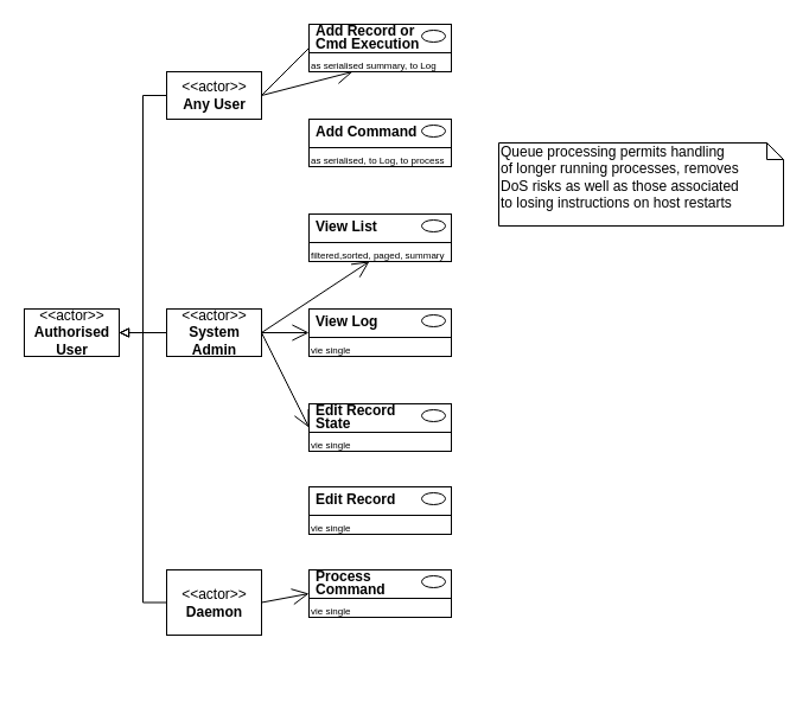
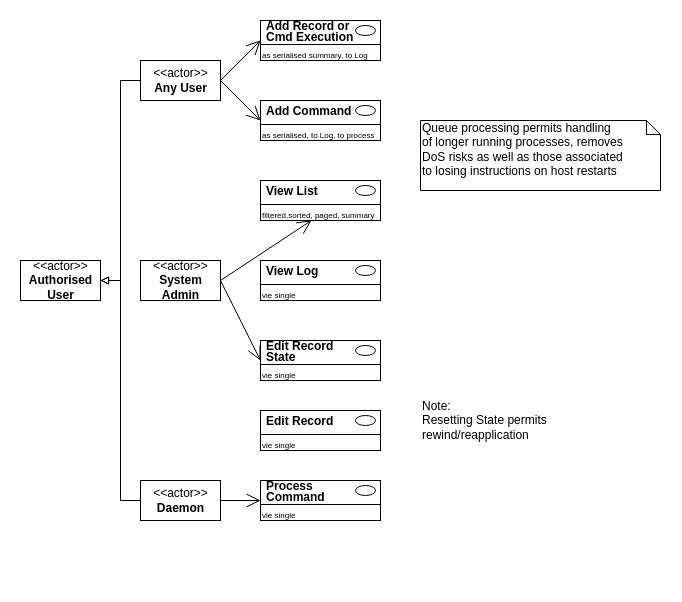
- <mxCell id="36" value="" style="endArrow=none;endFill=1;endSize=12;html=1;strokeColor=#000000;fontSize=12;entryX=0;entryY=1;entryDx=0;entryDy=0;exitX=1;exitY=0.5;exitDx=0;exitDy=0;" edge="1" parent="1" source="5" target="8"><mxGeometry width="160" relative="1" as="geometry"><mxPoint x="230" y="50" as="sourcePoint" /><mxPoint x="270" y="130" as="targetPoint" /></mxGeometry></mxCell>
+ <mxCell id="36" value="" style="endArrow=open;endFill=1;endSize=12;html=1;strokeColor=#000000;fontSize=12;entryX=0;entryY=1;entryDx=0;entryDy=0;exitX=1;exitY=0.5;exitDx=0;exitDy=0;" edge="1" parent="1" source="5" target="8"><mxGeometry width="160" relative="1" as="geometry"><mxPoint x="230" y="50" as="sourcePoint" /><mxPoint x="270" y="130" as="targetPoint" /></mxGeometry></mxCell>
- <mxCell id="2" value="" style="endArrow=open;endFill=1;endSize=12;html=1;strokeColor=#000000;fontSize=12;exitX=1;exitY=0.5;exitDx=0;exitDy=0;" parent="1" target="11" edge="1" source="5"><mxGeometry width="160" relative="1" as="geometry"><mxPoint x="60" y="320" as="sourcePoint" /><mxPoint x="150" y="330" as="targetPoint" /></mxGeometry></mxCell>
+ <mxCell id="2" value="" style="endArrow=open;endFill=1;endSize=12;html=1;strokeColor=#000000;fontSize=12;entryX=0;entryY=1;entryDx=0;entryDy=0;exitX=1;exitY=0.5;exitDx=0;exitDy=0;" parent="1" target="13" edge="1" source="5"><mxGeometry width="160" relative="1" as="geometry"><mxPoint x="60" y="320" as="sourcePoint" /><mxPoint x="150" y="330" as="targetPoint" /></mxGeometry></mxCell>
- <mxCell id="32" style="edgeStyle=orthogonalEdgeStyle;rounded=0;orthogonalLoop=1;jettySize=auto;html=1;entryX=1;entryY=0.5;entryDx=0;entryDy=0;endArrow=block;endFill=0;" edge="1" parent="1" source="33" target="6"><mxGeometry relative="1" as="geometry" /></mxCell>
- <mxCell id="35" value="" style="endArrow=open;endFill=1;endSize=12;html=1;strokeColor=#000000;fontSize=12;entryX=0;entryY=1;entryDx=0;entryDy=0;exitX=1;exitY=0.5;exitDx=0;exitDy=0;" edge="1" parent="1" source="33" target="23"><mxGeometry width="160" relative="1" as="geometry"><mxPoint x="230" y="210" as="sourcePoint" /><mxPoint x="270" y="210" as="targetPoint" /></mxGeometry></mxCell>
+ <mxCell id="51" value="Note:&lt;br&gt;Resetting State permits rewind/reapplication" style="text;html=1;strokeColor=none;fillColor=none;align=left;verticalAlign=middle;whiteSpace=wrap;rounded=0;" vertex="1" parent="1"><mxGeometry x="420" y="400" width="160" height="40" as="geometry" /></mxCell>
- <mxCell id="38" value="&amp;lt;&amp;lt;actor&amp;gt;&amp;gt;&lt;br&gt;&lt;b&gt;Daemon&lt;br&gt;&lt;/b&gt;" style="text;html=1;align=center;verticalAlign=middle;dashed=0;fillColor=#ffffff;strokeColor=#000000;" vertex="1" parent="1"><mxGeometry x="140" y="480" width="80" height="55" as="geometry" /></mxCell>
+ <mxCell id="38" value="&amp;lt;&amp;lt;actor&amp;gt;&amp;gt;&lt;br&gt;&lt;b&gt;Daemon&lt;br&gt;&lt;/b&gt;" style="text;html=1;align=center;verticalAlign=middle;dashed=0;fillColor=#ffffff;strokeColor=#000000;" vertex="1" parent="1"><mxGeometry x="140" y="480" width="80" height="40" as="geometry" /></mxCell>
